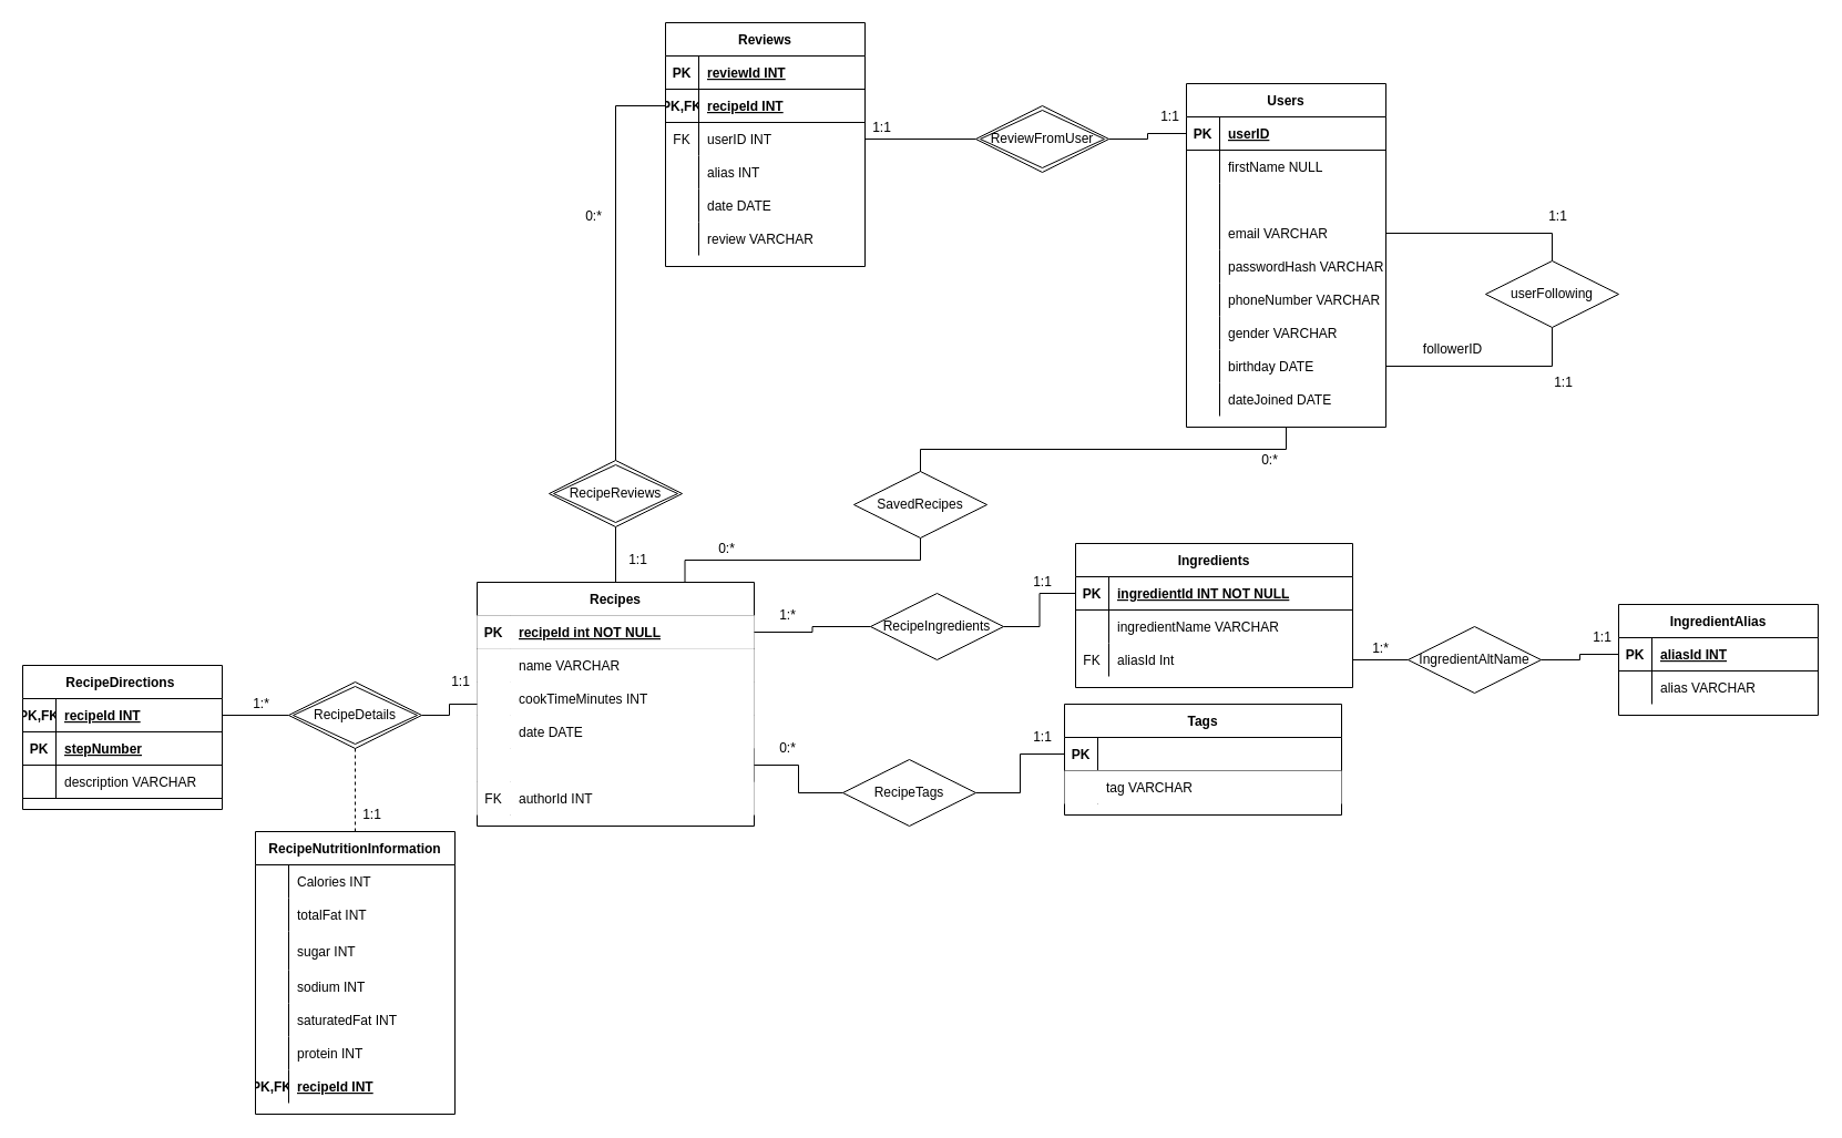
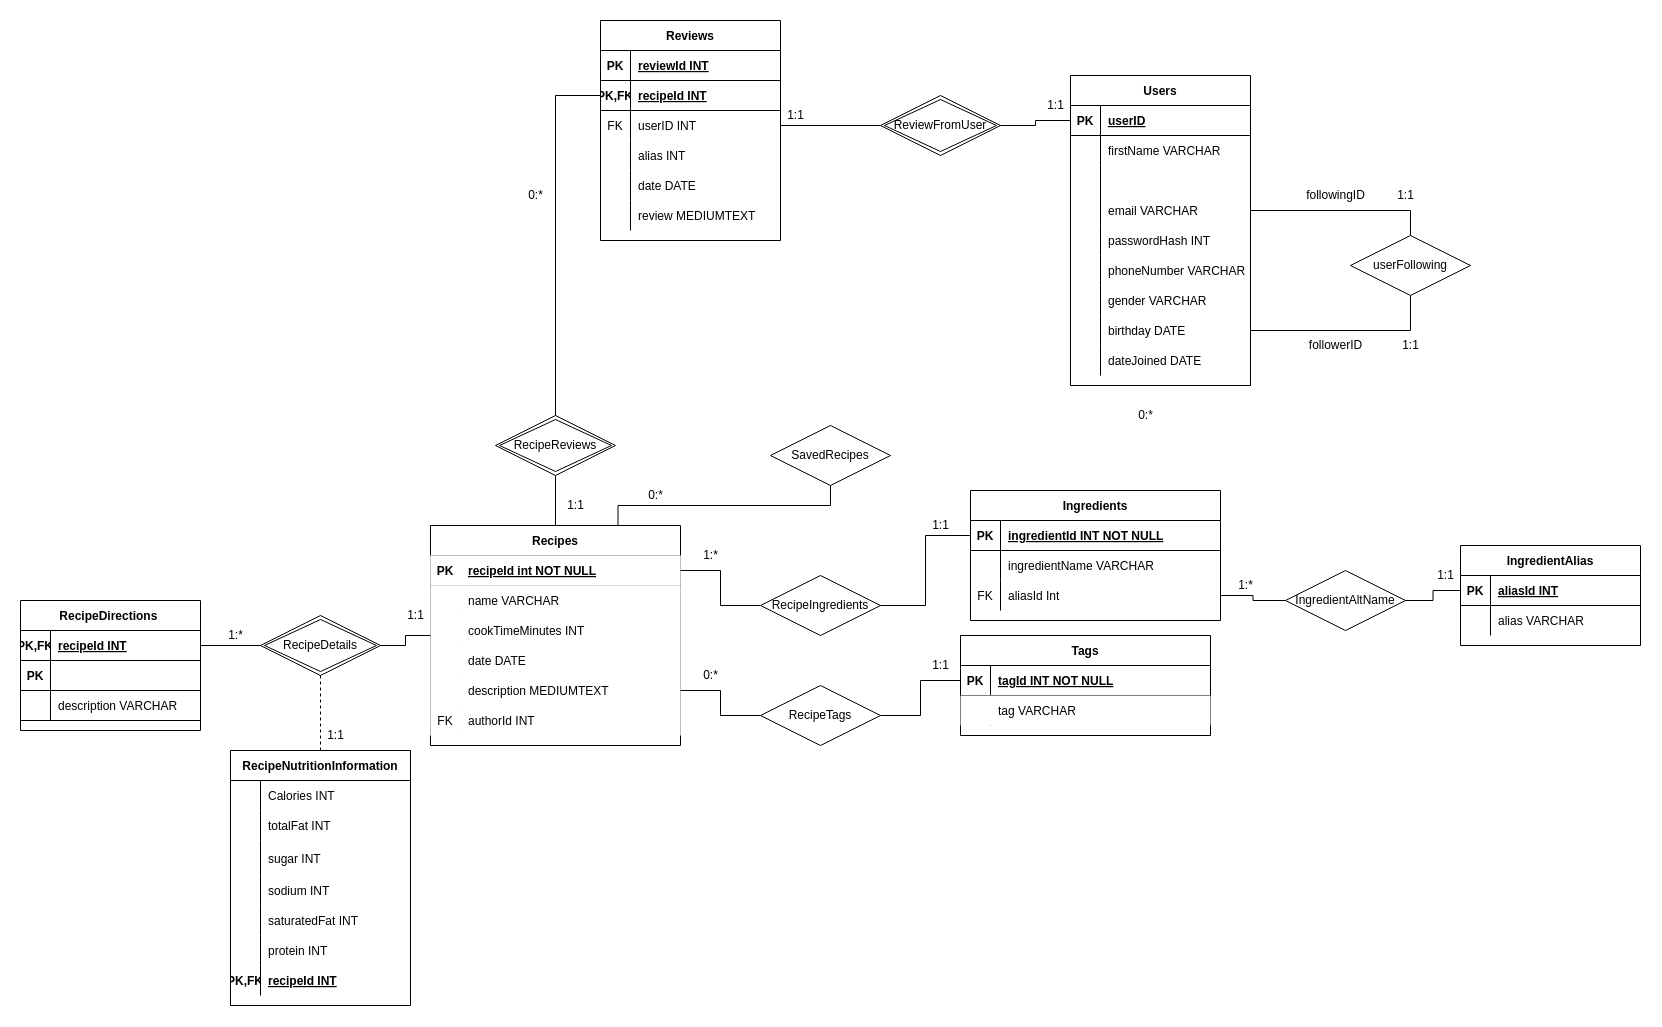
- <mxCell id="106" value="firstName NULL" style="shape=partialRectangle;connectable=0;fillColor=none;top=0;left=0;bottom=0;right=0;align=left;spacingLeft=6;overflow=hidden;fontColor=default;strokeColor=default;" parent="104" vertex="1"><mxGeometry x="30" width="150" height="30" as="geometry"><mxRectangle width="150" height="30" as="alternateBounds" /></mxGeometry></mxCell>
+ <mxCell id="106" value="firstName VARCHAR" style="shape=partialRectangle;connectable=0;fillColor=none;top=0;left=0;bottom=0;right=0;align=left;spacingLeft=6;overflow=hidden;fontColor=default;strokeColor=default;" parent="104" vertex="1"><mxGeometry x="30" width="150" height="30" as="geometry"><mxRectangle width="150" height="30" as="alternateBounds" /></mxGeometry></mxCell>
+ <mxCell id="163" value="followingID" style="text;html=1;align=center;verticalAlign=middle;resizable=0;points=[];autosize=1;strokeColor=none;fillColor=none;" parent="1" vertex="1"><mxGeometry x="1300" y="185" width="70" height="20" as="geometry" /></mxCell>
- <mxCell id="99" value="review VARCHAR" style="shape=partialRectangle;connectable=0;fillColor=none;top=0;left=0;bottom=0;right=0;align=left;spacingLeft=6;overflow=hidden;fontColor=default;strokeColor=default;" parent="97" vertex="1"><mxGeometry x="30" width="150" height="30" as="geometry"><mxRectangle width="150" height="30" as="alternateBounds" /></mxGeometry></mxCell>
+ <mxCell id="99" value="review MEDIUMTEXT" style="shape=partialRectangle;connectable=0;fillColor=none;top=0;left=0;bottom=0;right=0;align=left;spacingLeft=6;overflow=hidden;fontColor=default;strokeColor=default;" parent="97" vertex="1"><mxGeometry x="30" width="150" height="30" as="geometry"><mxRectangle width="150" height="30" as="alternateBounds" /></mxGeometry></mxCell>
- <mxCell id="114" value="passwordHash VARCHAR" style="shape=partialRectangle;connectable=0;fillColor=none;top=0;left=0;bottom=0;right=0;align=left;spacingLeft=6;overflow=hidden;fontColor=default;strokeColor=default;" parent="112" vertex="1"><mxGeometry x="30" width="150" height="30" as="geometry"><mxRectangle width="150" height="30" as="alternateBounds" /></mxGeometry></mxCell>
+ <mxCell id="114" value="passwordHash INT" style="shape=partialRectangle;connectable=0;fillColor=none;top=0;left=0;bottom=0;right=0;align=left;spacingLeft=6;overflow=hidden;fontColor=default;strokeColor=default;" parent="112" vertex="1"><mxGeometry x="30" width="150" height="30" as="geometry"><mxRectangle width="150" height="30" as="alternateBounds" /></mxGeometry></mxCell>
- <mxCell id="162" value="userFollowing" style="shape=rhombus;perimeter=rhombusPerimeter;whiteSpace=wrap;html=1;align=center;strokeWidth=1;strokeColor=default;fillColor=default;" parent="1" vertex="1"><mxGeometry x="1340" y="235" width="120" height="60" as="geometry" /></mxCell>
+ <mxCell id="162" value="userFollowing" style="shape=rhombus;perimeter=rhombusPerimeter;whiteSpace=wrap;html=1;align=center;strokeWidth=1;strokeColor=default;fillColor=default;" parent="1" vertex="1"><mxGeometry x="1350" y="235" width="120" height="60" as="geometry" /></mxCell>
- <mxCell id="164" value="followerID" style="text;html=1;align=center;verticalAlign=middle;resizable=0;points=[];autosize=1;strokeColor=none;fillColor=none;" parent="1" vertex="1"><mxGeometry x="1275" y="305" width="70" height="20" as="geometry" /></mxCell>
+ <mxCell id="164" value="followerID" style="text;html=1;align=center;verticalAlign=middle;resizable=0;points=[];autosize=1;strokeColor=none;fillColor=none;" parent="1" vertex="1"><mxGeometry x="1300" y="335" width="70" height="20" as="geometry" /></mxCell>
- <mxCell id="154" style="edgeStyle=orthogonalEdgeStyle;rounded=0;orthogonalLoop=1;jettySize=auto;html=1;exitX=0.5;exitY=1;exitDx=0;exitDy=0;entryX=0.5;entryY=0;entryDx=0;entryDy=0;endArrow=none;endFill=0;" parent="1" source="100" target="153" edge="1"><mxGeometry relative="1" as="geometry"><mxPoint x="850" y="390" as="sourcePoint" /></mxGeometry></mxCell>
- <mxCell id="135" value="RecipeIngredients" style="shape=rhombus;perimeter=rhombusPerimeter;whiteSpace=wrap;html=1;align=center;" parent="1" vertex="1"><mxGeometry x="785" y="535" width="120" height="60" as="geometry" /></mxCell>
+ <mxCell id="135" value="RecipeIngredients" style="shape=rhombus;perimeter=rhombusPerimeter;whiteSpace=wrap;html=1;align=center;" parent="1" vertex="1"><mxGeometry x="760" y="575" width="120" height="60" as="geometry" /></mxCell>
- <mxCell id="136" value="IngredientAltName" style="shape=rhombus;perimeter=rhombusPerimeter;whiteSpace=wrap;html=1;align=center;" parent="1" vertex="1"><mxGeometry x="1270" y="565" width="120" height="60" as="geometry" /></mxCell>
+ <mxCell id="136" value="IngredientAltName" style="shape=rhombus;perimeter=rhombusPerimeter;whiteSpace=wrap;html=1;align=center;" parent="1" vertex="1"><mxGeometry x="1285" y="570" width="120" height="60" as="geometry" /></mxCell>
- <mxCell id="54" value="stepNumber" style="shape=partialRectangle;connectable=0;fillColor=none;top=0;left=0;bottom=0;right=0;align=left;spacingLeft=6;fontStyle=5;overflow=hidden;fontColor=default;strokeColor=default;" parent="52" vertex="1"><mxGeometry x="30" width="150" height="30" as="geometry"><mxRectangle width="150" height="30" as="alternateBounds" /></mxGeometry></mxCell>
+ <mxCell id="39" value="tagId INT NOT NULL" style="shape=partialRectangle;overflow=hidden;connectable=0;fillColor=none;top=0;left=0;bottom=0;right=0;align=left;spacingLeft=6;fontStyle=5;fontColor=default;" parent="37" vertex="1"><mxGeometry x="30" width="220" height="30" as="geometry"><mxRectangle width="220" height="30" as="alternateBounds" /></mxGeometry></mxCell>
+ <mxCell id="18" value="description MEDIUMTEXT" style="shape=partialRectangle;overflow=hidden;connectable=0;fillColor=default;top=0;left=0;bottom=0;right=0;align=left;spacingLeft=6;strokeColor=default;fontColor=default;" parent="16" vertex="1"><mxGeometry x="30" width="220" height="30" as="geometry"><mxRectangle width="220" height="30" as="alternateBounds" /></mxGeometry></mxCell>
